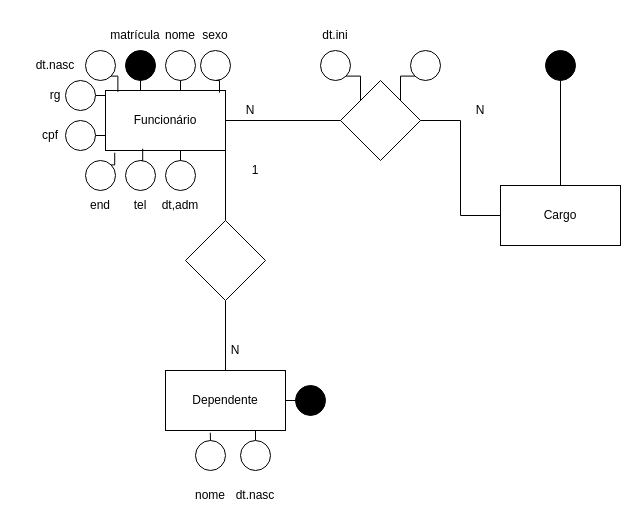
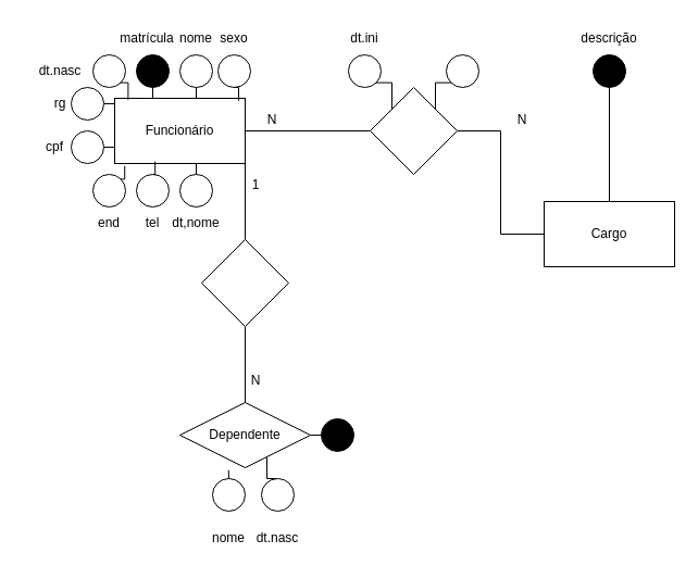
+ <mxCell id="35" value="descrição" style="text;html=1;align=center;verticalAlign=middle;whiteSpace=wrap;rounded=0;" vertex="1" parent="1"><mxGeometry x="530" y="20" width="60" height="30" as="geometry" /></mxCell>
- <mxCell id="57" value="1" style="text;html=1;align=center;verticalAlign=middle;whiteSpace=wrap;rounded=0;" vertex="1" parent="1"><mxGeometry x="245" y="160" width="20" height="20" as="geometry" /></mxCell>
+ <mxCell id="57" value="1" style="text;html=1;align=center;verticalAlign=middle;whiteSpace=wrap;rounded=0;" vertex="1" parent="1"><mxGeometry x="225" y="160" width="20" height="20" as="geometry" /></mxCell>
- <mxCell id="53" value="dt,adm" style="text;html=1;align=center;verticalAlign=middle;whiteSpace=wrap;rounded=0;" vertex="1" parent="1"><mxGeometry x="150" y="190" width="60" height="30" as="geometry" /></mxCell>
+ <mxCell id="53" value="dt,nome" style="text;html=1;align=center;verticalAlign=middle;whiteSpace=wrap;rounded=0;" vertex="1" parent="1"><mxGeometry x="150" y="190" width="60" height="30" as="geometry" /></mxCell>
- <mxCell id="6" value="Dependente" style="rounded=0;whiteSpace=wrap;html=1;" vertex="1" parent="1"><mxGeometry x="165" y="370" width="120" height="60" as="geometry" /></mxCell>
+ <mxCell id="6" value="Dependente" style="rhombus;whiteSpace=wrap;html=1;" vertex="1" parent="1"><mxGeometry x="165" y="370" width="120" height="60" as="geometry" /></mxCell>
